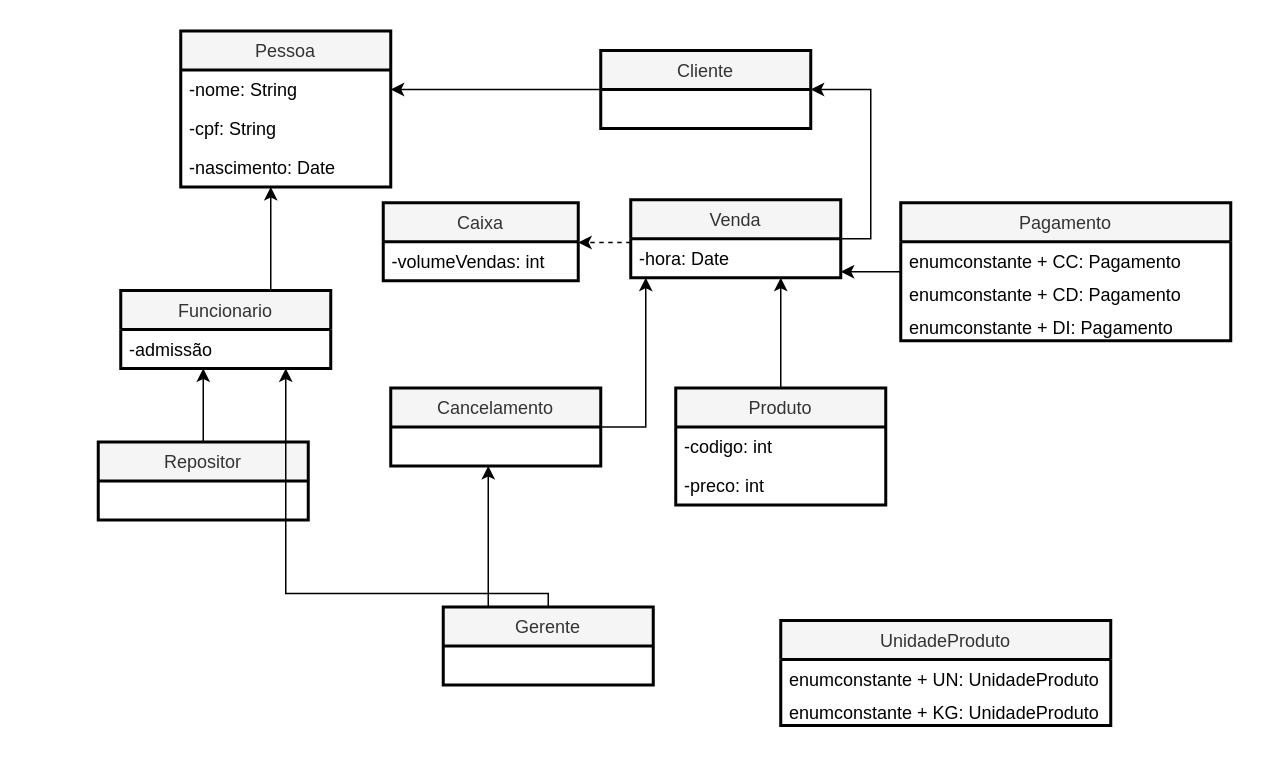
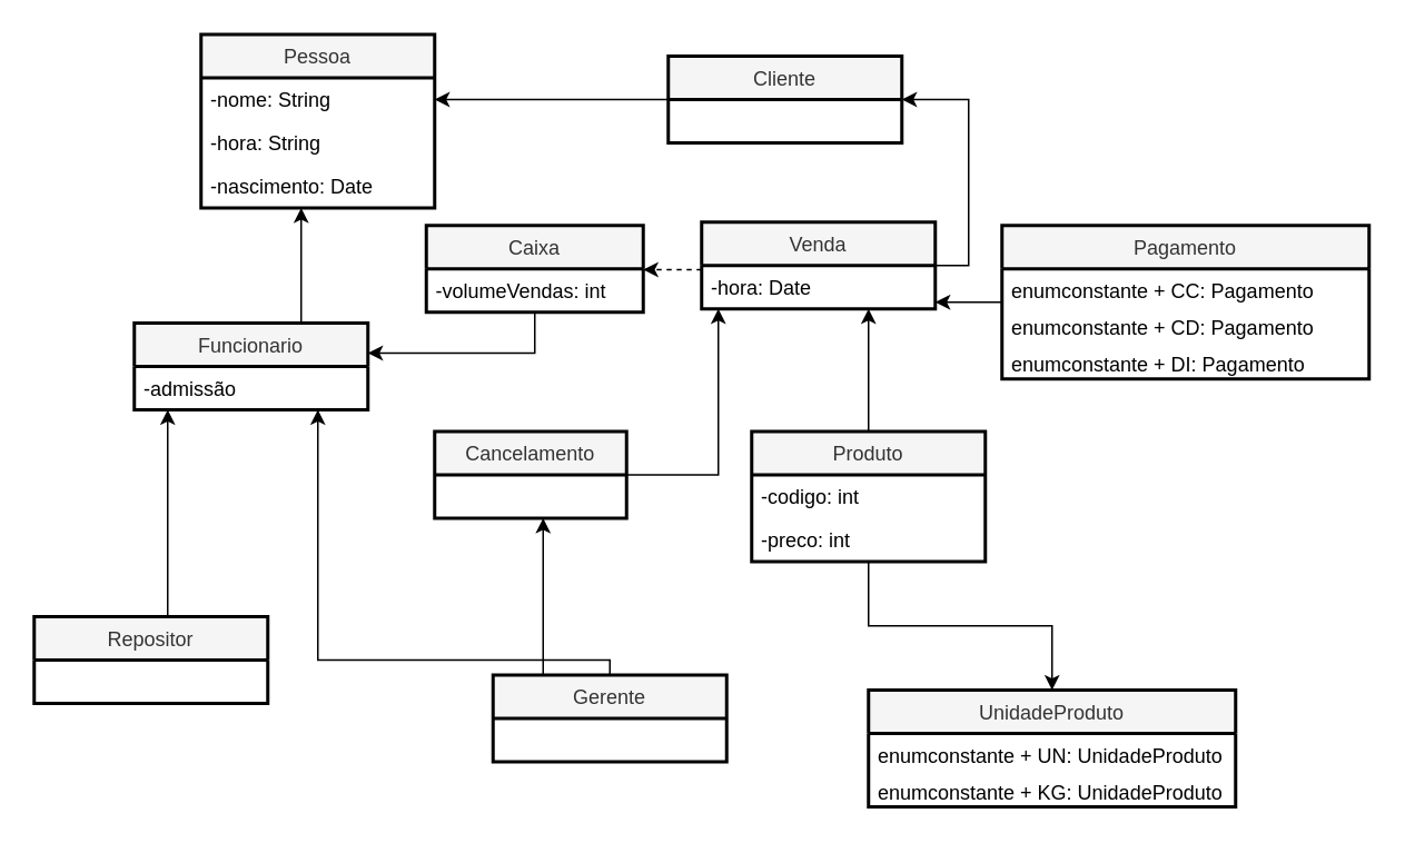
- <mxCell id="4" value="-cpf: String" style="text;strokeColor=none;fillColor=none;align=left;verticalAlign=top;spacingLeft=4;spacingRight=4;overflow=hidden;rotatable=0;points=[[0,0.5],[1,0.5]];portConstraint=eastwest;" vertex="1" parent="2"><mxGeometry y="52" width="140" height="26" as="geometry" /></mxCell>
+ <mxCell id="4" value="-hora: String" style="text;strokeColor=none;fillColor=none;align=left;verticalAlign=top;spacingLeft=4;spacingRight=4;overflow=hidden;rotatable=0;points=[[0,0.5],[1,0.5]];portConstraint=eastwest;" vertex="1" parent="2"><mxGeometry y="52" width="140" height="26" as="geometry" /></mxCell>
+ <mxCell id="25" value="" style="edgeStyle=orthogonalEdgeStyle;rounded=0;orthogonalLoop=1;jettySize=auto;html=1;" edge="1" parent="1" source="26" target="7"><mxGeometry relative="1" as="geometry"><Array as="points"><mxPoint x="230" y="211" /><mxPoint x="230" y="211" /></Array></mxGeometry></mxCell>
- <mxCell id="37" value="Cancelamento" style="swimlane;fontStyle=0;childLayout=stackLayout;horizontal=1;startSize=26;fillColor=#f5f5f5;horizontalStack=0;resizeParent=1;resizeParentMax=0;resizeLast=0;collapsible=1;marginBottom=0;strokeColor=#000000;fontColor=#333333;strokeWidth=2;" vertex="1" parent="1"><mxGeometry x="260" y="258" width="140" height="52" as="geometry" /></mxCell>
+ <mxCell id="37" value="Cancelamento" style="swimlane;fontStyle=0;childLayout=stackLayout;horizontal=1;startSize=26;fillColor=#f5f5f5;horizontalStack=0;resizeParent=1;resizeParentMax=0;resizeLast=0;collapsible=1;marginBottom=0;strokeColor=#000000;fontColor=#333333;strokeWidth=2;" vertex="1" parent="1"><mxGeometry x="260" y="258" width="115" height="52" as="geometry" /></mxCell>
- <mxCell id="12" value="Repositor" style="swimlane;fontStyle=0;childLayout=stackLayout;horizontal=1;startSize=26;fillColor=#f5f5f5;horizontalStack=0;resizeParent=1;resizeParentMax=0;resizeLast=0;collapsible=1;marginBottom=0;strokeColor=#000000;fontColor=#333333;strokeWidth=2;" vertex="1" parent="1"><mxGeometry x="65" y="294" width="140" height="52" as="geometry" /></mxCell>
+ <mxCell id="12" value="Repositor" style="swimlane;fontStyle=0;childLayout=stackLayout;horizontal=1;startSize=26;fillColor=#f5f5f5;horizontalStack=0;resizeParent=1;resizeParentMax=0;resizeLast=0;collapsible=1;marginBottom=0;strokeColor=#000000;fontColor=#333333;strokeWidth=2;" vertex="1" parent="1"><mxGeometry x="20" y="369" width="140" height="52" as="geometry" /></mxCell>
+ <mxCell id="21" value="" style="edgeStyle=orthogonalEdgeStyle;rounded=0;orthogonalLoop=1;jettySize=auto;html=1;" edge="1" parent="1" source="22" target="33"><mxGeometry relative="1" as="geometry" /></mxCell>
